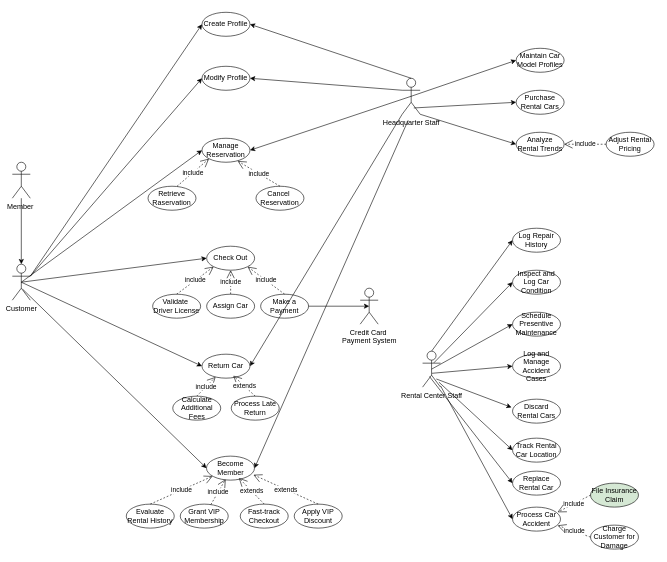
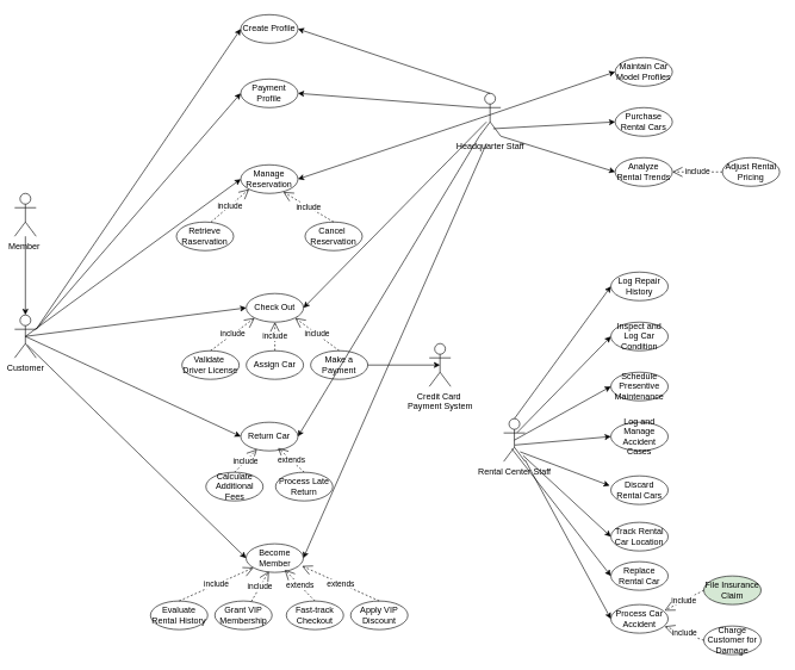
- <mxCell id="3" value="Modify Profile" style="ellipse;whiteSpace=wrap;html=1;" vertex="1" parent="1"><mxGeometry x="336.25" y="110" width="80" height="40" as="geometry" /></mxCell>
+ <mxCell id="3" value="Payment Profile" style="ellipse;whiteSpace=wrap;html=1;" vertex="1" parent="1"><mxGeometry x="336.25" y="110" width="80" height="40" as="geometry" /></mxCell>
+ <mxCell id="73" value="" style="endArrow=classic;html=1;rounded=0;entryX=1;entryY=0.5;entryDx=0;entryDy=0;exitX=0.333;exitY=0.667;exitDx=0;exitDy=0;exitPerimeter=0;" edge="1" parent="1" source="54" target="10"><mxGeometry width="50" height="50" relative="1" as="geometry"><mxPoint x="695" y="170" as="sourcePoint" /><mxPoint x="426" y="260" as="targetPoint" /></mxGeometry></mxCell>
